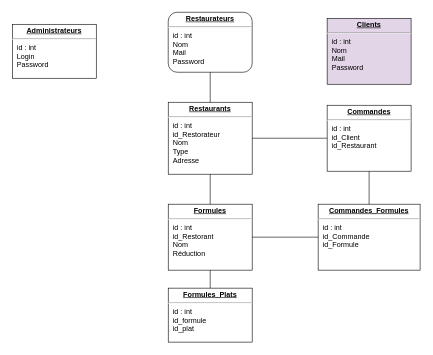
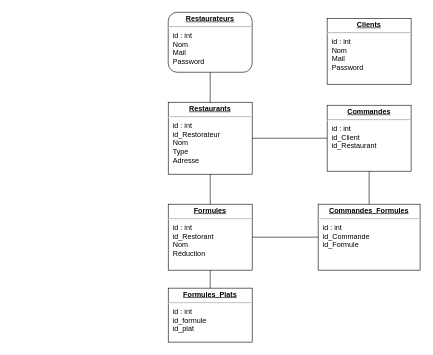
- <mxCell id="6" value="&lt;p style=&quot;margin: 0px ; margin-top: 4px ; text-align: center ; text-decoration: underline&quot;&gt;&lt;b&gt;Administrateurs&lt;/b&gt;&lt;/p&gt;&lt;hr&gt;&lt;p style=&quot;margin: 0px ; margin-left: 8px&quot;&gt;id : int&lt;/p&gt;&lt;p style=&quot;margin: 0px ; margin-left: 8px&quot;&gt;Login&lt;/p&gt;&lt;p style=&quot;margin: 0px ; margin-left: 8px&quot;&gt;Password&lt;/p&gt;" style="verticalAlign=top;align=left;overflow=fill;fontSize=12;fontFamily=Helvetica;html=1;rounded=0;shadow=0;comic=0;labelBackgroundColor=none;strokeWidth=1" vertex="1" parent="1"><mxGeometry x="20" y="40" width="140" height="90" as="geometry" /></mxCell>
- <mxCell id="3" value="&lt;p style=&quot;margin: 0px ; margin-top: 4px ; text-align: center ; text-decoration: underline&quot;&gt;&lt;b&gt;Clients&lt;/b&gt;&lt;/p&gt;&lt;hr&gt;&lt;p style=&quot;margin: 0px ; margin-left: 8px&quot;&gt;id : int&lt;/p&gt;&lt;p style=&quot;margin: 0px ; margin-left: 8px&quot;&gt;Nom&lt;/p&gt;&lt;p style=&quot;margin: 0px ; margin-left: 8px&quot;&gt;Mail&lt;/p&gt;&lt;p style=&quot;margin: 0px ; margin-left: 8px&quot;&gt;Password&lt;/p&gt;" style="verticalAlign=top;align=left;overflow=fill;fontSize=12;fontFamily=Helvetica;html=1;rounded=0;shadow=0;comic=0;labelBackgroundColor=none;strokeWidth=1;fillColor=#e1d5e7;" parent="1" vertex="1"><mxGeometry x="545" y="30" width="140" height="110" as="geometry" /></mxCell>
+ <mxCell id="3" value="&lt;p style=&quot;margin: 0px ; margin-top: 4px ; text-align: center ; text-decoration: underline&quot;&gt;&lt;b&gt;Clients&lt;/b&gt;&lt;/p&gt;&lt;hr&gt;&lt;p style=&quot;margin: 0px ; margin-left: 8px&quot;&gt;id : int&lt;/p&gt;&lt;p style=&quot;margin: 0px ; margin-left: 8px&quot;&gt;Nom&lt;/p&gt;&lt;p style=&quot;margin: 0px ; margin-left: 8px&quot;&gt;Mail&lt;/p&gt;&lt;p style=&quot;margin: 0px ; margin-left: 8px&quot;&gt;Password&lt;/p&gt;" style="verticalAlign=top;align=left;overflow=fill;fontSize=12;fontFamily=Helvetica;html=1;rounded=0;shadow=0;comic=0;labelBackgroundColor=none;strokeWidth=1" parent="1" vertex="1"><mxGeometry x="545" y="30" width="140" height="110" as="geometry" /></mxCell>
